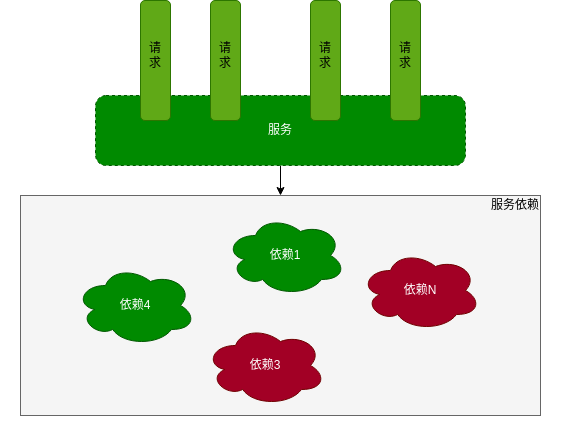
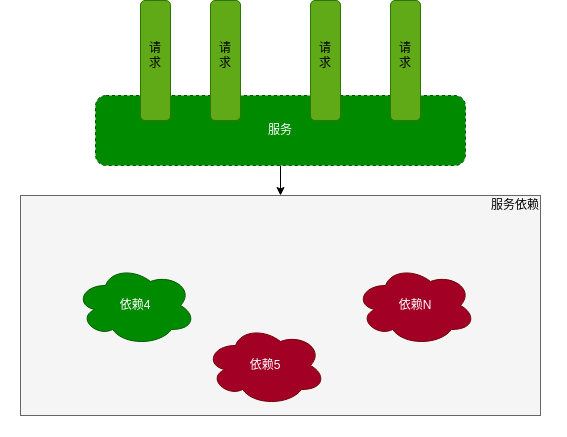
- <mxCell id="6" value="依赖1" style="ellipse;shape=cloud;whiteSpace=wrap;html=1;fillColor=#008a00;strokeColor=#005700;fontColor=#ffffff;" vertex="1" parent="1"><mxGeometry x="225" y="190" width="120" height="80" as="geometry" /></mxCell>
- <mxCell id="9" value="依赖N" style="ellipse;shape=cloud;whiteSpace=wrap;html=1;fillColor=#a20025;strokeColor=#6F0000;fontColor=#ffffff;" vertex="1" parent="1"><mxGeometry x="360" y="225" width="120" height="80" as="geometry" /></mxCell>
+ <mxCell id="9" value="依赖N" style="ellipse;shape=cloud;whiteSpace=wrap;html=1;fillColor=#a20025;strokeColor=#6F0000;fontColor=#ffffff;" vertex="1" parent="1"><mxGeometry x="355" y="240" width="120" height="80" as="geometry" /></mxCell>
- <mxCell id="7" value="依赖3" style="ellipse;shape=cloud;whiteSpace=wrap;html=1;fillColor=#a20025;strokeColor=#6F0000;fontColor=#ffffff;" vertex="1" parent="1"><mxGeometry x="205" y="300" width="120" height="80" as="geometry" /></mxCell>
+ <mxCell id="7" value="依赖5" style="ellipse;shape=cloud;whiteSpace=wrap;html=1;fillColor=#a20025;strokeColor=#6F0000;fontColor=#ffffff;" vertex="1" parent="1"><mxGeometry x="205" y="300" width="120" height="80" as="geometry" /></mxCell>
